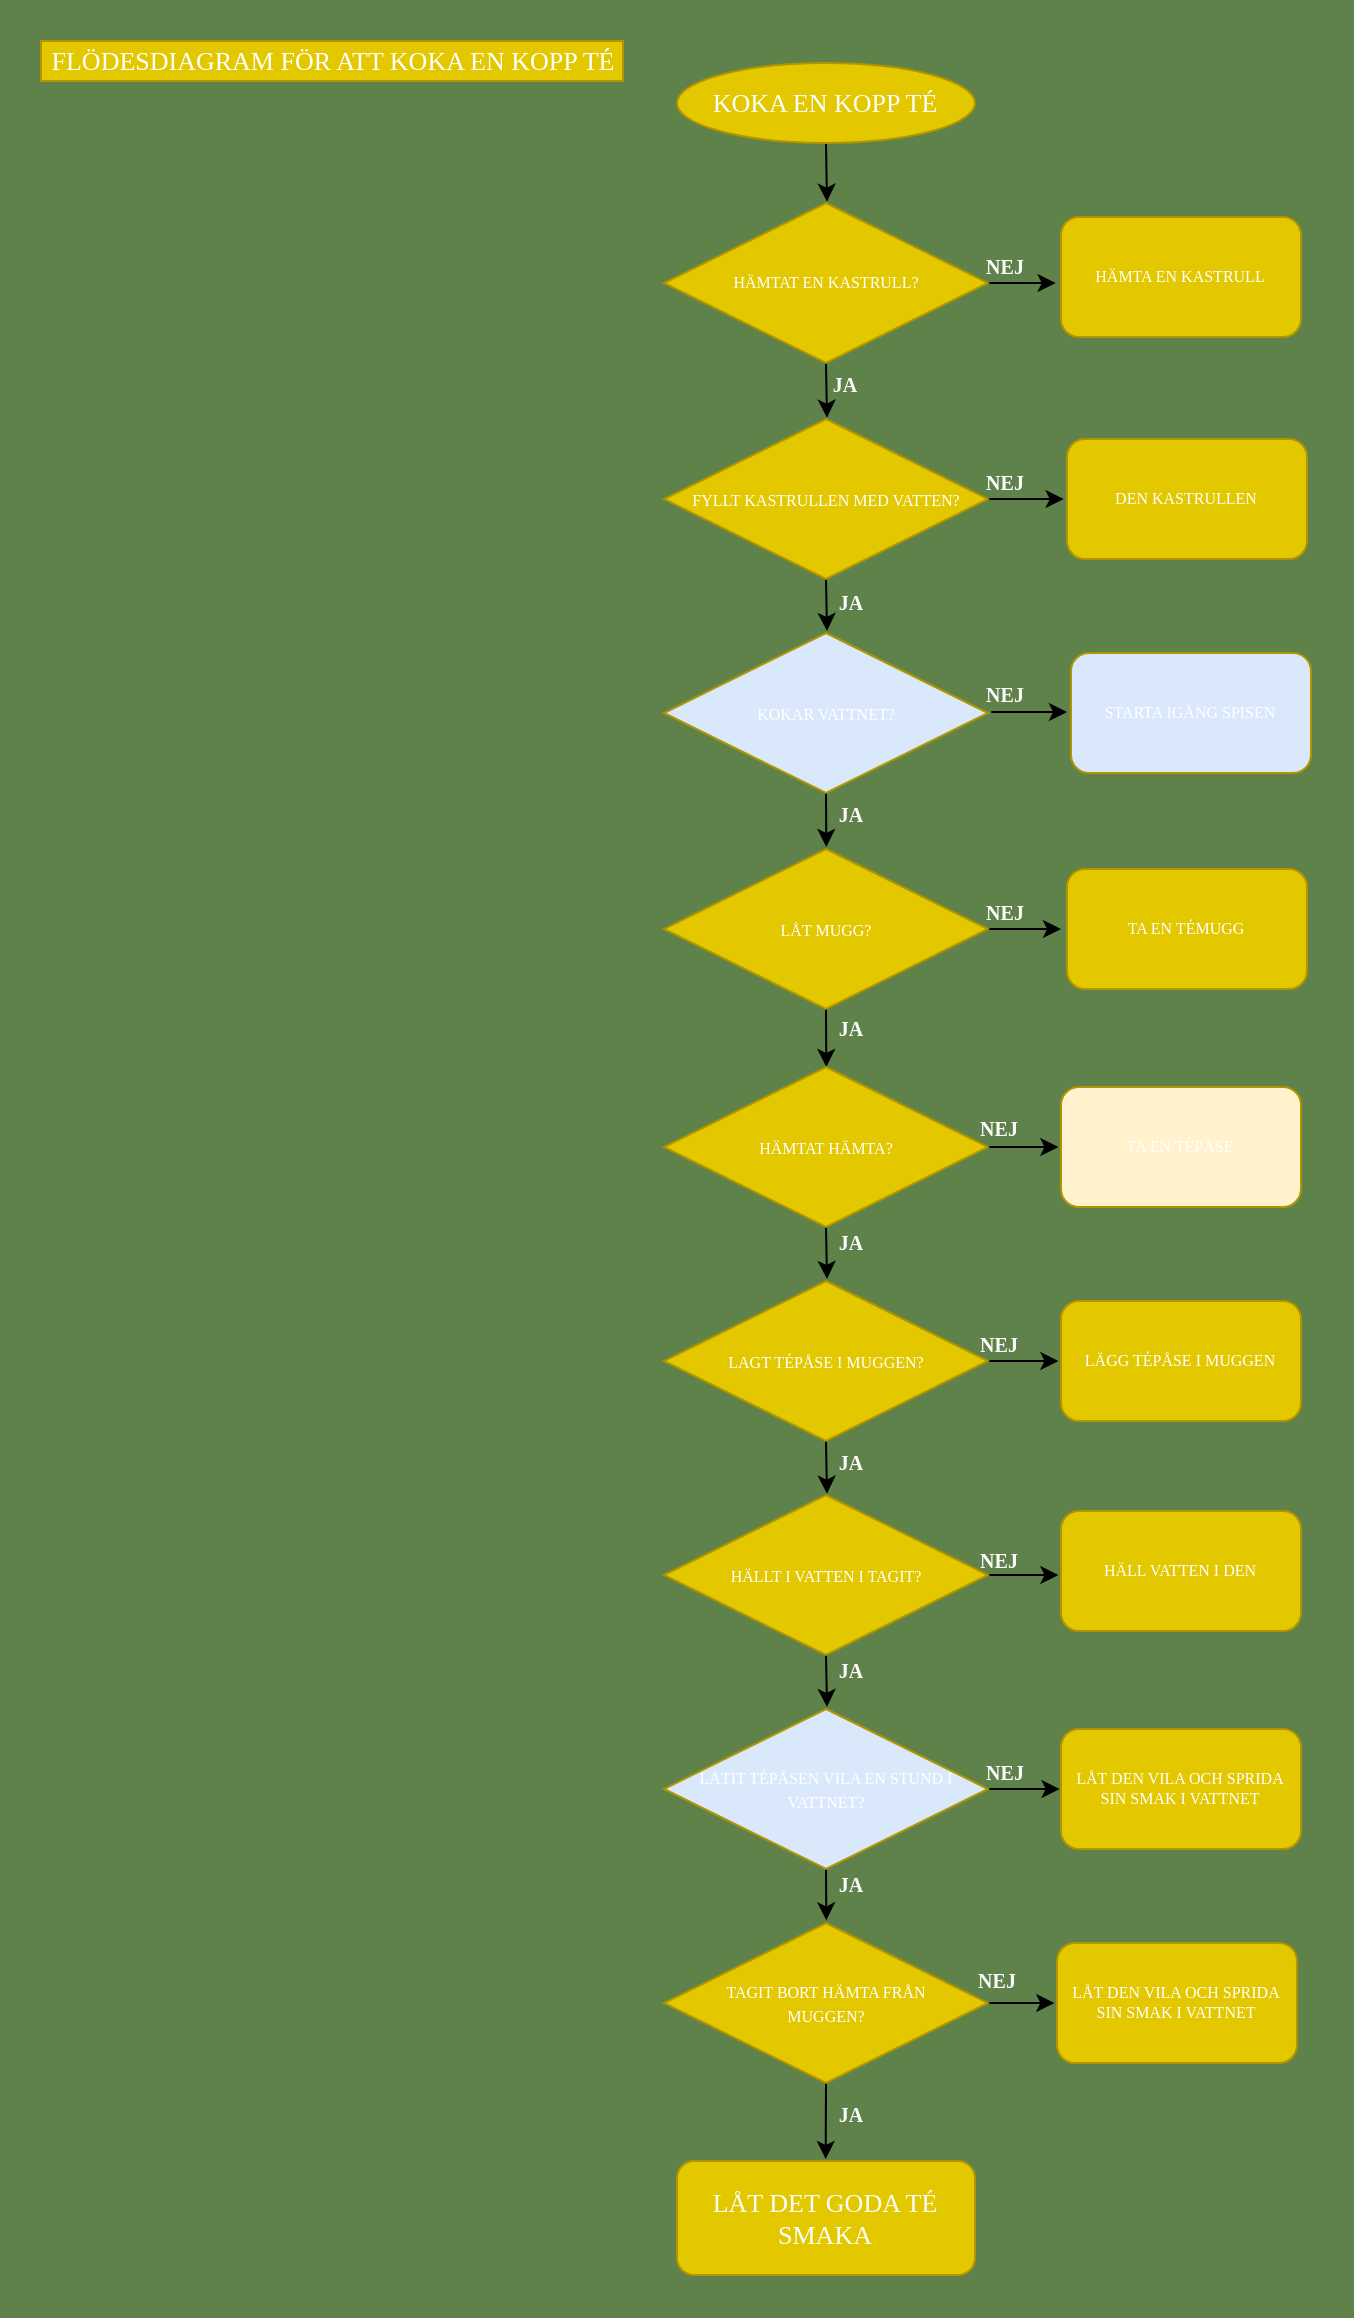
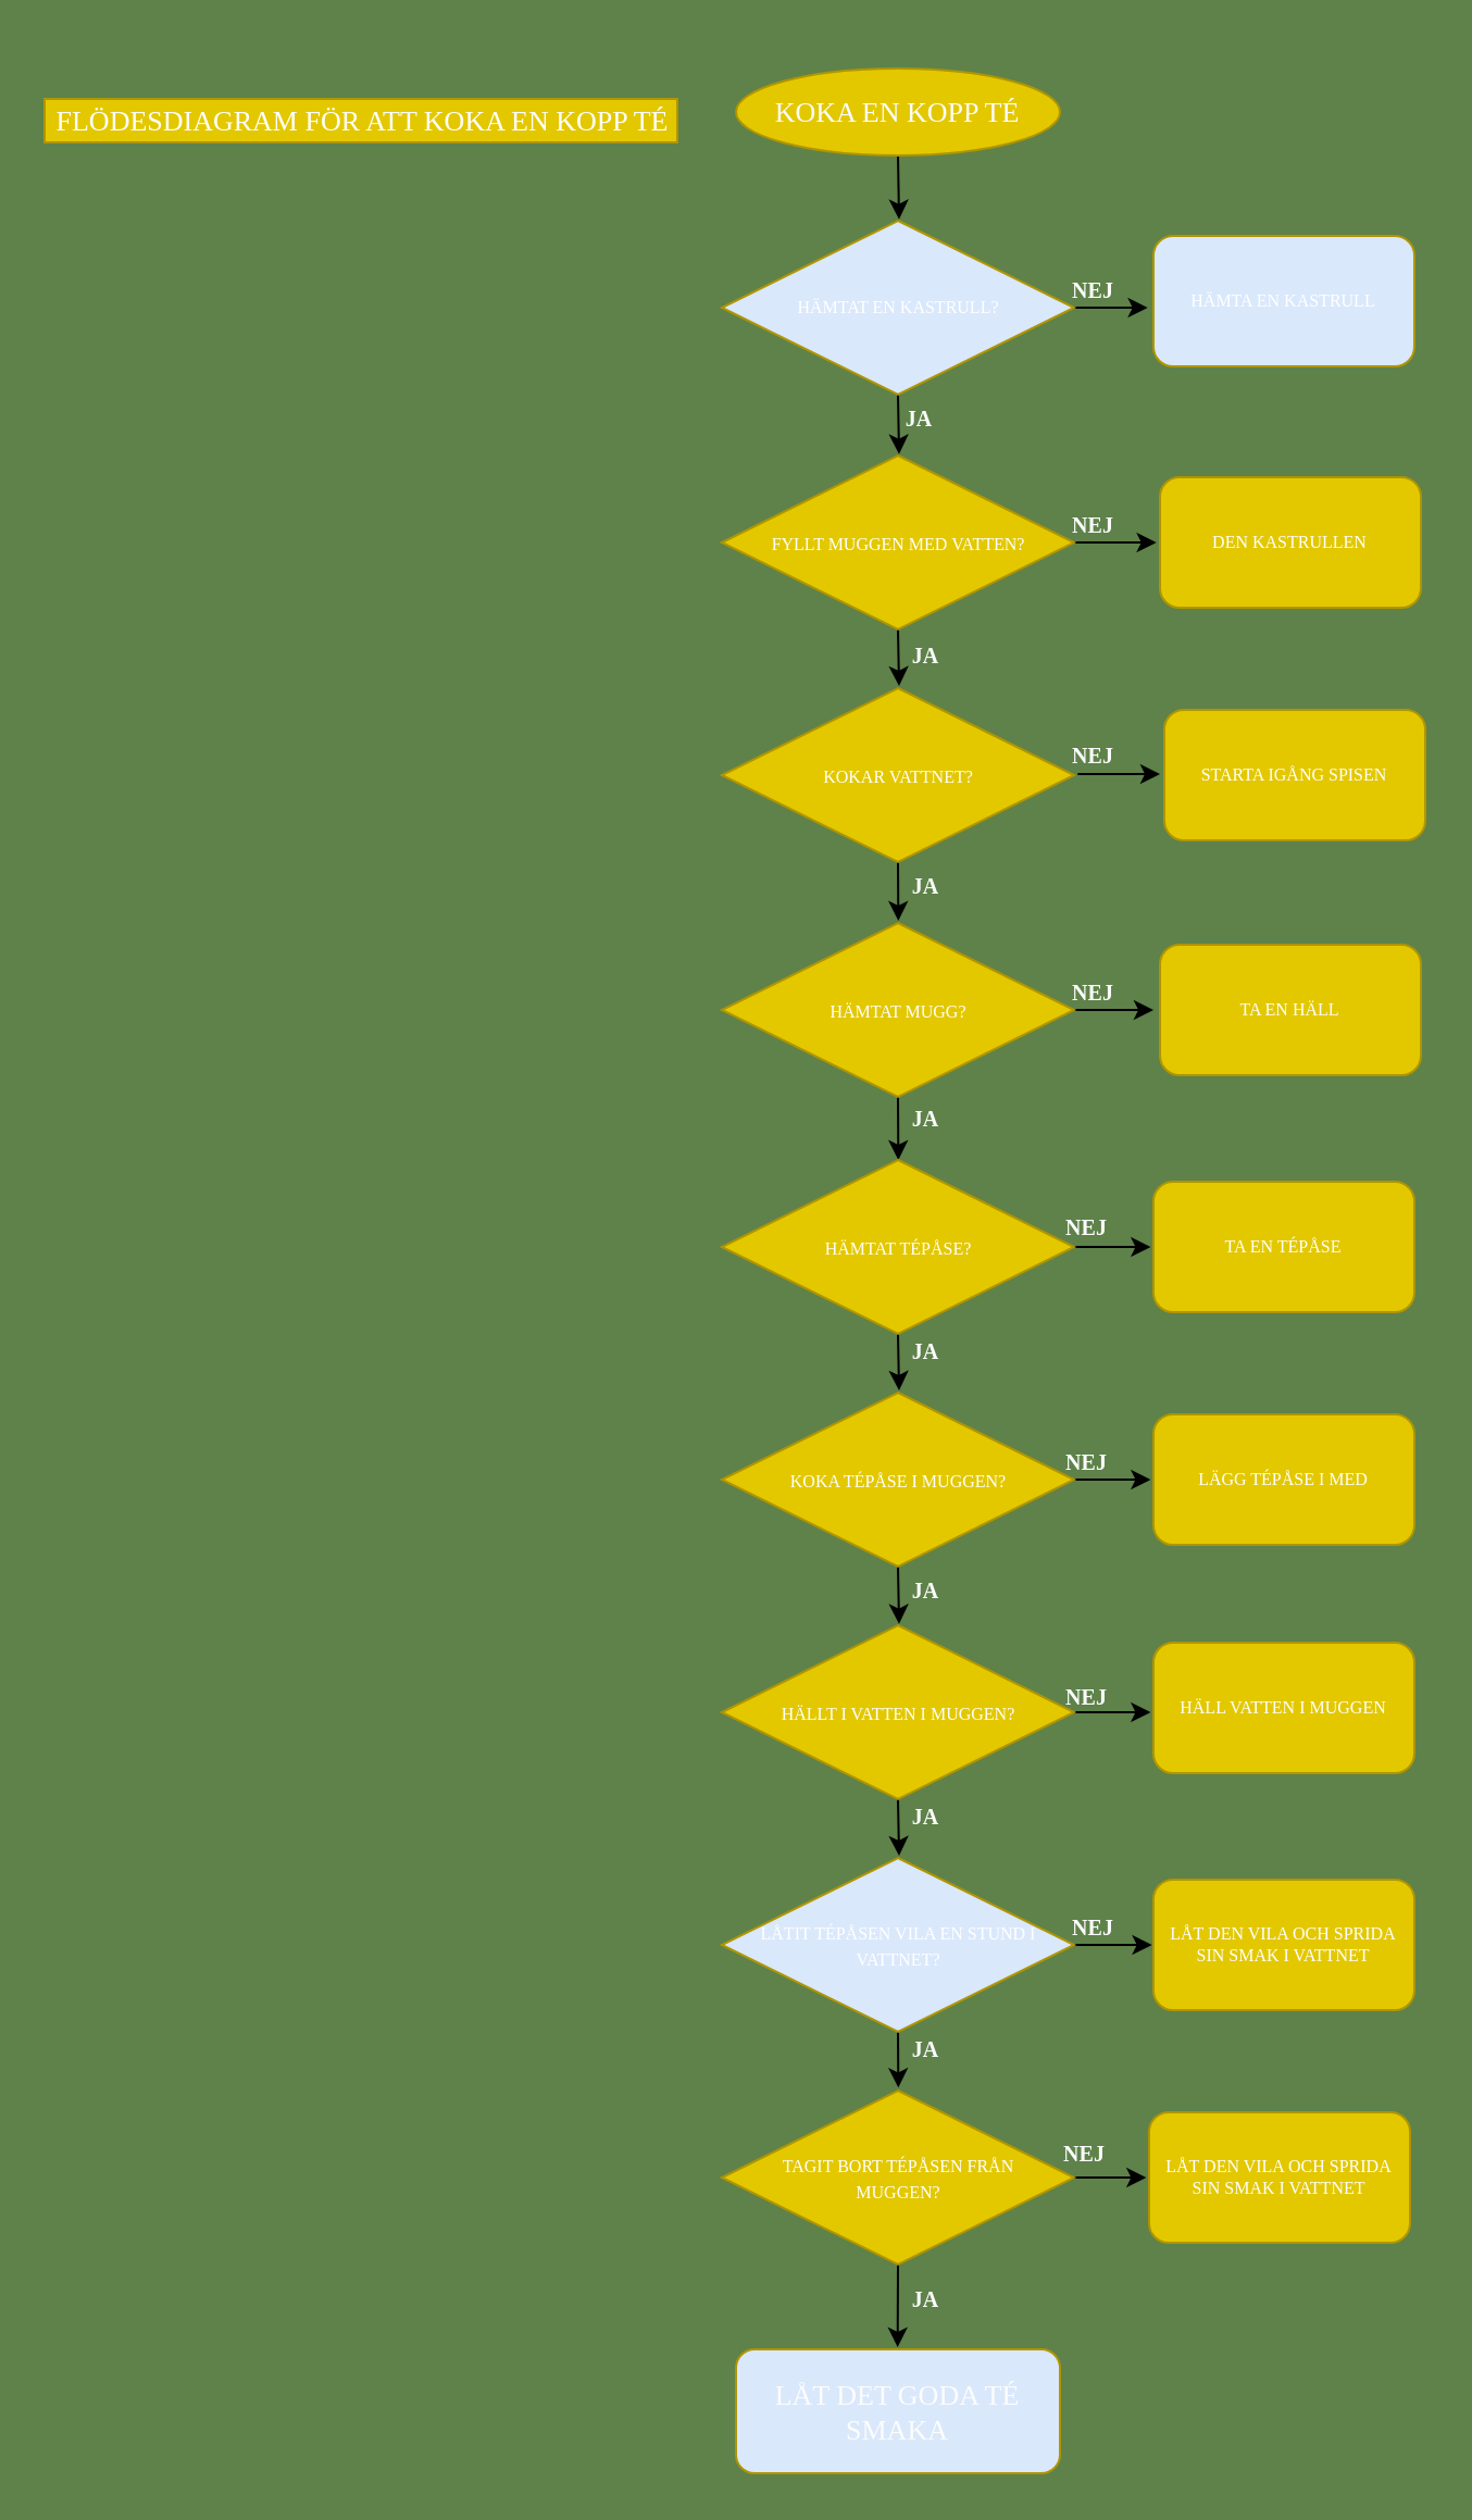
- <mxCell id="2" value="FLÖDESDIAGRAM FÖR ATT KOKA EN KOPP TÉ" style="text;html=1;align=center;verticalAlign=middle;resizable=0;points=[];autosize=1;fontSize=13;fontFamily=Times New Roman;fontStyle=0;fillColor=#e3c800;strokeColor=#B09500;fontColor=#ffffff;" vertex="1" parent="1"><mxGeometry x="20" y="20" width="291" height="20" as="geometry" /></mxCell>
+ <mxCell id="2" value="FLÖDESDIAGRAM FÖR ATT KOKA EN KOPP TÉ" style="text;html=1;align=center;verticalAlign=middle;resizable=0;points=[];autosize=1;fontSize=13;fontFamily=Times New Roman;fontStyle=0;fillColor=#e3c800;strokeColor=#B09500;fontColor=#ffffff;" vertex="1" parent="1"><mxGeometry x="20" y="45" width="291" height="20" as="geometry" /></mxCell>
- <mxCell id="8" value="HÄMTA EN KASTRULL" style="rounded=1;whiteSpace=wrap;html=1;fontFamily=Times New Roman;fontSize=8;fontColor=#ffffff;fillColor=#e3c800;strokeColor=#B09500;" vertex="1" parent="1"><mxGeometry x="530" y="108" width="120" height="60" as="geometry" /></mxCell>
+ <mxCell id="8" value="HÄMTA EN KASTRULL" style="rounded=1;whiteSpace=wrap;html=1;fontFamily=Times New Roman;fontSize=8;fontColor=#ffffff;fillColor=#dae8fc;strokeColor=#B09500;" vertex="1" parent="1"><mxGeometry x="530" y="108" width="120" height="60" as="geometry" /></mxCell>
- <mxCell id="7" value="&lt;font style=&quot;font-size: 8px;&quot;&gt;HÄMTAT EN KASTRULL?&lt;/font&gt;" style="rhombus;whiteSpace=wrap;html=1;fontFamily=Times New Roman;fontSize=8;fontColor=#ffffff;fillColor=#e3c800;strokeColor=#B09500;align=center;fontStyle=0" vertex="1" parent="1"><mxGeometry x="331.5" y="101" width="162" height="80" as="geometry" /></mxCell>
+ <mxCell id="7" value="&lt;font style=&quot;font-size: 8px;&quot;&gt;HÄMTAT EN KASTRULL?&lt;/font&gt;" style="rhombus;whiteSpace=wrap;html=1;fontFamily=Times New Roman;fontSize=8;fontColor=#ffffff;fillColor=#dae8fc;strokeColor=#B09500;align=center;fontStyle=0;" vertex="1" parent="1"><mxGeometry x="331.5" y="101" width="162" height="80" as="geometry" /></mxCell>
- <mxCell id="13" value="&lt;font style=&quot;font-size: 8px&quot;&gt;FYLLT KASTRULLEN MED VATTEN?&lt;/font&gt;" style="rhombus;whiteSpace=wrap;html=1;fontFamily=Times New Roman;fontSize=10;fontColor=#ffffff;fillColor=#e3c800;strokeColor=#B09500;align=center;fontStyle=0" vertex="1" parent="1"><mxGeometry x="331.5" y="209" width="162" height="80" as="geometry" /></mxCell>
+ <mxCell id="13" value="&lt;font style=&quot;font-size: 8px&quot;&gt;FYLLT MUGGEN MED VATTEN?&lt;/font&gt;" style="rhombus;whiteSpace=wrap;html=1;fontFamily=Times New Roman;fontSize=10;fontColor=#ffffff;fillColor=#e3c800;strokeColor=#B09500;align=center;fontStyle=0" vertex="1" parent="1"><mxGeometry x="331.5" y="209" width="162" height="80" as="geometry" /></mxCell>
- <mxCell id="16" value="&lt;font style=&quot;font-size: 8px&quot;&gt;KOKAR VATTNET?&lt;/font&gt;" style="rhombus;whiteSpace=wrap;html=1;fontFamily=Times New Roman;fontSize=10;fontColor=#ffffff;fillColor=#dae8fc;strokeColor=#B09500;align=center;fontStyle=0;" vertex="1" parent="1"><mxGeometry x="331.5" y="316" width="162" height="80" as="geometry" /></mxCell>
+ <mxCell id="16" value="&lt;font style=&quot;font-size: 8px&quot;&gt;KOKAR VATTNET?&lt;/font&gt;" style="rhombus;whiteSpace=wrap;html=1;fontFamily=Times New Roman;fontSize=10;fontColor=#ffffff;fillColor=#e3c800;strokeColor=#B09500;align=center;fontStyle=0" vertex="1" parent="1"><mxGeometry x="331.5" y="316" width="162" height="80" as="geometry" /></mxCell>
- <mxCell id="18" value="STARTA IGÅNG SPISEN" style="rounded=1;whiteSpace=wrap;html=1;fontFamily=Times New Roman;fontSize=8;fontColor=#ffffff;fillColor=#dae8fc;strokeColor=#B09500;" vertex="1" parent="1"><mxGeometry x="535" y="326" width="120" height="60" as="geometry" /></mxCell>
+ <mxCell id="18" value="STARTA IGÅNG SPISEN" style="rounded=1;whiteSpace=wrap;html=1;fontFamily=Times New Roman;fontSize=8;fontColor=#ffffff;fillColor=#e3c800;strokeColor=#B09500;" vertex="1" parent="1"><mxGeometry x="535" y="326" width="120" height="60" as="geometry" /></mxCell>
- <mxCell id="25" value="&lt;font style=&quot;font-size: 8px&quot;&gt;LÅT MUGG?&lt;/font&gt;" style="rhombus;whiteSpace=wrap;html=1;fontFamily=Times New Roman;fontSize=10;fontColor=#ffffff;fillColor=#e3c800;strokeColor=#B09500;align=center;fontStyle=0" vertex="1" parent="1"><mxGeometry x="331.5" y="424" width="162" height="80" as="geometry" /></mxCell>
+ <mxCell id="25" value="&lt;font style=&quot;font-size: 8px&quot;&gt;HÄMTAT MUGG?&lt;/font&gt;" style="rhombus;whiteSpace=wrap;html=1;fontFamily=Times New Roman;fontSize=10;fontColor=#ffffff;fillColor=#e3c800;strokeColor=#B09500;align=center;fontStyle=0" vertex="1" parent="1"><mxGeometry x="331.5" y="424" width="162" height="80" as="geometry" /></mxCell>
- <mxCell id="22" value="TA EN TÉMUGG" style="rounded=1;whiteSpace=wrap;html=1;fontFamily=Times New Roman;fontSize=8;fontColor=#ffffff;fillColor=#e3c800;strokeColor=#B09500;" vertex="1" parent="1"><mxGeometry x="533" y="434" width="120" height="60" as="geometry" /></mxCell>
+ <mxCell id="22" value="TA EN HÄLL" style="rounded=1;whiteSpace=wrap;html=1;fontFamily=Times New Roman;fontSize=8;fontColor=#ffffff;fillColor=#e3c800;strokeColor=#B09500;" vertex="1" parent="1"><mxGeometry x="533" y="434" width="120" height="60" as="geometry" /></mxCell>
- <mxCell id="28" value="&lt;font style=&quot;font-size: 8px&quot;&gt;HÄMTAT HÄMTA?&lt;/font&gt;" style="rhombus;whiteSpace=wrap;html=1;fontFamily=Times New Roman;fontSize=10;fontColor=#ffffff;fillColor=#e3c800;strokeColor=#B09500;align=center;fontStyle=0" vertex="1" parent="1"><mxGeometry x="331.5" y="533" width="162" height="80" as="geometry" /></mxCell>
+ <mxCell id="28" value="&lt;font style=&quot;font-size: 8px&quot;&gt;HÄMTAT TÉPÅSE?&lt;/font&gt;" style="rhombus;whiteSpace=wrap;html=1;fontFamily=Times New Roman;fontSize=10;fontColor=#ffffff;fillColor=#e3c800;strokeColor=#B09500;align=center;fontStyle=0" vertex="1" parent="1"><mxGeometry x="331.5" y="533" width="162" height="80" as="geometry" /></mxCell>
- <mxCell id="29" value="TA EN TÉPÅSE" style="rounded=1;whiteSpace=wrap;html=1;fontFamily=Times New Roman;fontSize=8;fontColor=#ffffff;fillColor=#fff2cc;strokeColor=#B09500;" vertex="1" parent="1"><mxGeometry x="530" y="543" width="120" height="60" as="geometry" /></mxCell>
+ <mxCell id="29" value="TA EN TÉPÅSE" style="rounded=1;whiteSpace=wrap;html=1;fontFamily=Times New Roman;fontSize=8;fontColor=#ffffff;fillColor=#e3c800;strokeColor=#B09500;" vertex="1" parent="1"><mxGeometry x="530" y="543" width="120" height="60" as="geometry" /></mxCell>
- <mxCell id="36" value="&lt;font style=&quot;font-size: 8px&quot;&gt;LAGT TÉPÅSE I MUGGEN?&lt;/font&gt;" style="rhombus;whiteSpace=wrap;html=1;fontFamily=Times New Roman;fontSize=10;fontColor=#ffffff;fillColor=#e3c800;strokeColor=#B09500;align=center;fontStyle=0" vertex="1" parent="1"><mxGeometry x="331.5" y="640" width="162" height="80" as="geometry" /></mxCell>
+ <mxCell id="36" value="&lt;font style=&quot;font-size: 8px&quot;&gt;KOKA TÉPÅSE I MUGGEN?&lt;/font&gt;" style="rhombus;whiteSpace=wrap;html=1;fontFamily=Times New Roman;fontSize=10;fontColor=#ffffff;fillColor=#e3c800;strokeColor=#B09500;align=center;fontStyle=0" vertex="1" parent="1"><mxGeometry x="331.5" y="640" width="162" height="80" as="geometry" /></mxCell>
- <mxCell id="41" value="LÄGG TÉPÅSE I MUGGEN" style="rounded=1;whiteSpace=wrap;html=1;fontFamily=Times New Roman;fontSize=8;fontColor=#ffffff;fillColor=#e3c800;strokeColor=#B09500;" vertex="1" parent="1"><mxGeometry x="530" y="650" width="120" height="60" as="geometry" /></mxCell>
+ <mxCell id="41" value="LÄGG TÉPÅSE I MED" style="rounded=1;whiteSpace=wrap;html=1;fontFamily=Times New Roman;fontSize=8;fontColor=#ffffff;fillColor=#e3c800;strokeColor=#B09500;" vertex="1" parent="1"><mxGeometry x="530" y="650" width="120" height="60" as="geometry" /></mxCell>
- <mxCell id="44" value="HÄLL VATTEN I DEN" style="rounded=1;whiteSpace=wrap;html=1;fontFamily=Times New Roman;fontSize=8;fontColor=#ffffff;fillColor=#e3c800;strokeColor=#B09500;" vertex="1" parent="1"><mxGeometry x="530" y="755" width="120" height="60" as="geometry" /></mxCell>
+ <mxCell id="44" value="HÄLL VATTEN I MUGGEN" style="rounded=1;whiteSpace=wrap;html=1;fontFamily=Times New Roman;fontSize=8;fontColor=#ffffff;fillColor=#e3c800;strokeColor=#B09500;" vertex="1" parent="1"><mxGeometry x="530" y="755" width="120" height="60" as="geometry" /></mxCell>
- <mxCell id="40" value="&lt;font style=&quot;font-size: 8px&quot;&gt;HÄLLT I VATTEN I TAGIT?&lt;/font&gt;" style="rhombus;whiteSpace=wrap;html=1;fontFamily=Times New Roman;fontSize=10;fontColor=#ffffff;fillColor=#e3c800;strokeColor=#B09500;align=center;fontStyle=0" vertex="1" parent="1"><mxGeometry x="331.5" y="747" width="162" height="80" as="geometry" /></mxCell>
+ <mxCell id="40" value="&lt;font style=&quot;font-size: 8px&quot;&gt;HÄLLT I VATTEN I MUGGEN?&lt;/font&gt;" style="rhombus;whiteSpace=wrap;html=1;fontFamily=Times New Roman;fontSize=10;fontColor=#ffffff;fillColor=#e3c800;strokeColor=#B09500;align=center;fontStyle=0" vertex="1" parent="1"><mxGeometry x="331.5" y="747" width="162" height="80" as="geometry" /></mxCell>
- <mxCell id="53" value="&lt;span style=&quot;font-size: 8px&quot;&gt;TAGIT BORT HÄMTA FRÅN &lt;br&gt;MUGGEN?&lt;/span&gt;" style="rhombus;whiteSpace=wrap;html=1;fontFamily=Times New Roman;fontSize=10;fontColor=#ffffff;fillColor=#e3c800;strokeColor=#B09500;align=center;fontStyle=0" vertex="1" parent="1"><mxGeometry x="331.5" y="961" width="162" height="80" as="geometry" /></mxCell>
+ <mxCell id="53" value="&lt;span style=&quot;font-size: 8px&quot;&gt;TAGIT BORT TÉPÅSEN FRÅN &lt;br&gt;MUGGEN?&lt;/span&gt;" style="rhombus;whiteSpace=wrap;html=1;fontFamily=Times New Roman;fontSize=10;fontColor=#ffffff;fillColor=#e3c800;strokeColor=#B09500;align=center;fontStyle=0" vertex="1" parent="1"><mxGeometry x="331.5" y="961" width="162" height="80" as="geometry" /></mxCell>
- <mxCell id="58" value="LÅT DET GODA TÉ SMAKA" style="rounded=1;whiteSpace=wrap;html=1;fontFamily=Times New Roman;fontSize=13;fillColor=#e3c800;strokeColor=#B09500;fontColor=#FCFCFC;" vertex="1" parent="1"><mxGeometry x="338" y="1080" width="149" height="57" as="geometry" /></mxCell>
+ <mxCell id="58" value="LÅT DET GODA TÉ SMAKA" style="rounded=1;whiteSpace=wrap;html=1;fontFamily=Times New Roman;fontSize=13;fillColor=#dae8fc;strokeColor=#B09500;fontColor=#FCFCFC;" vertex="1" parent="1"><mxGeometry x="338" y="1080" width="149" height="57" as="geometry" /></mxCell>
